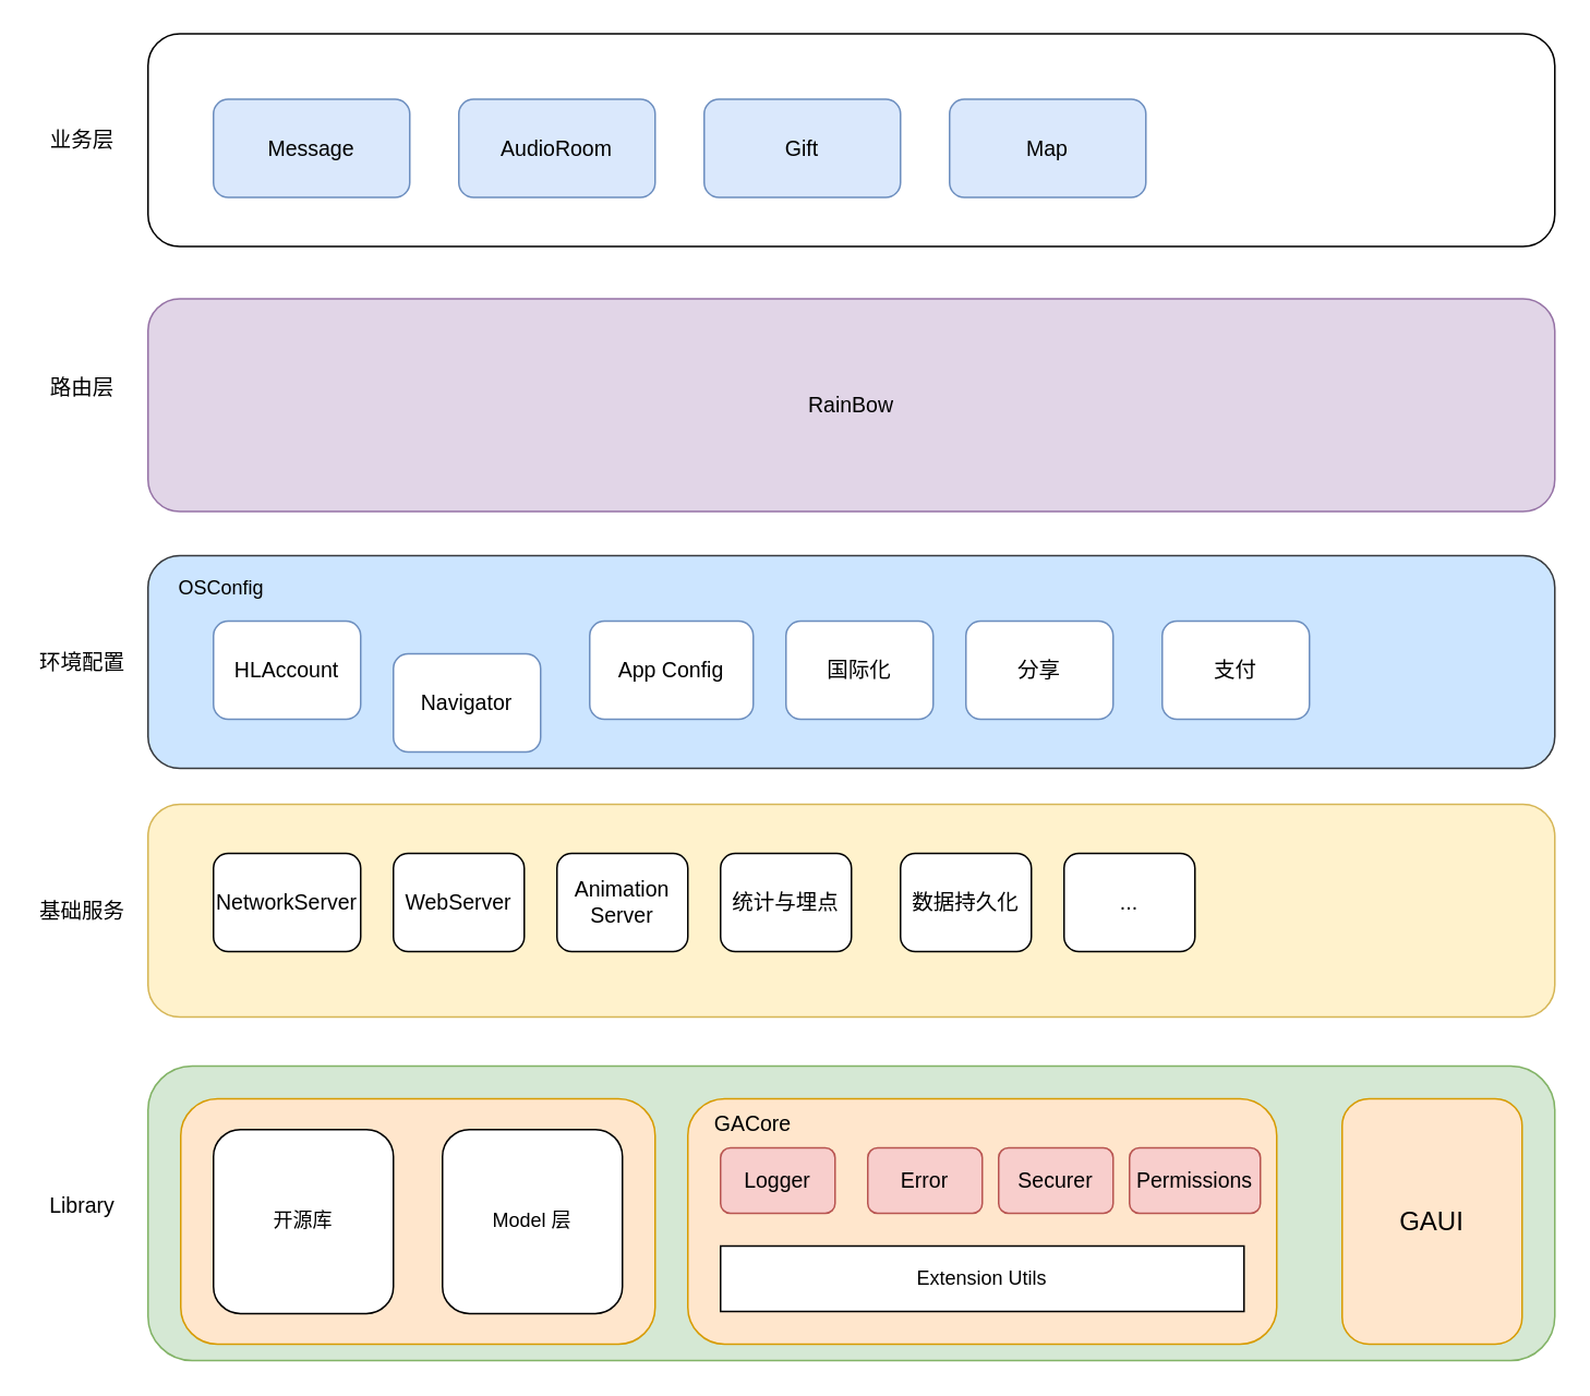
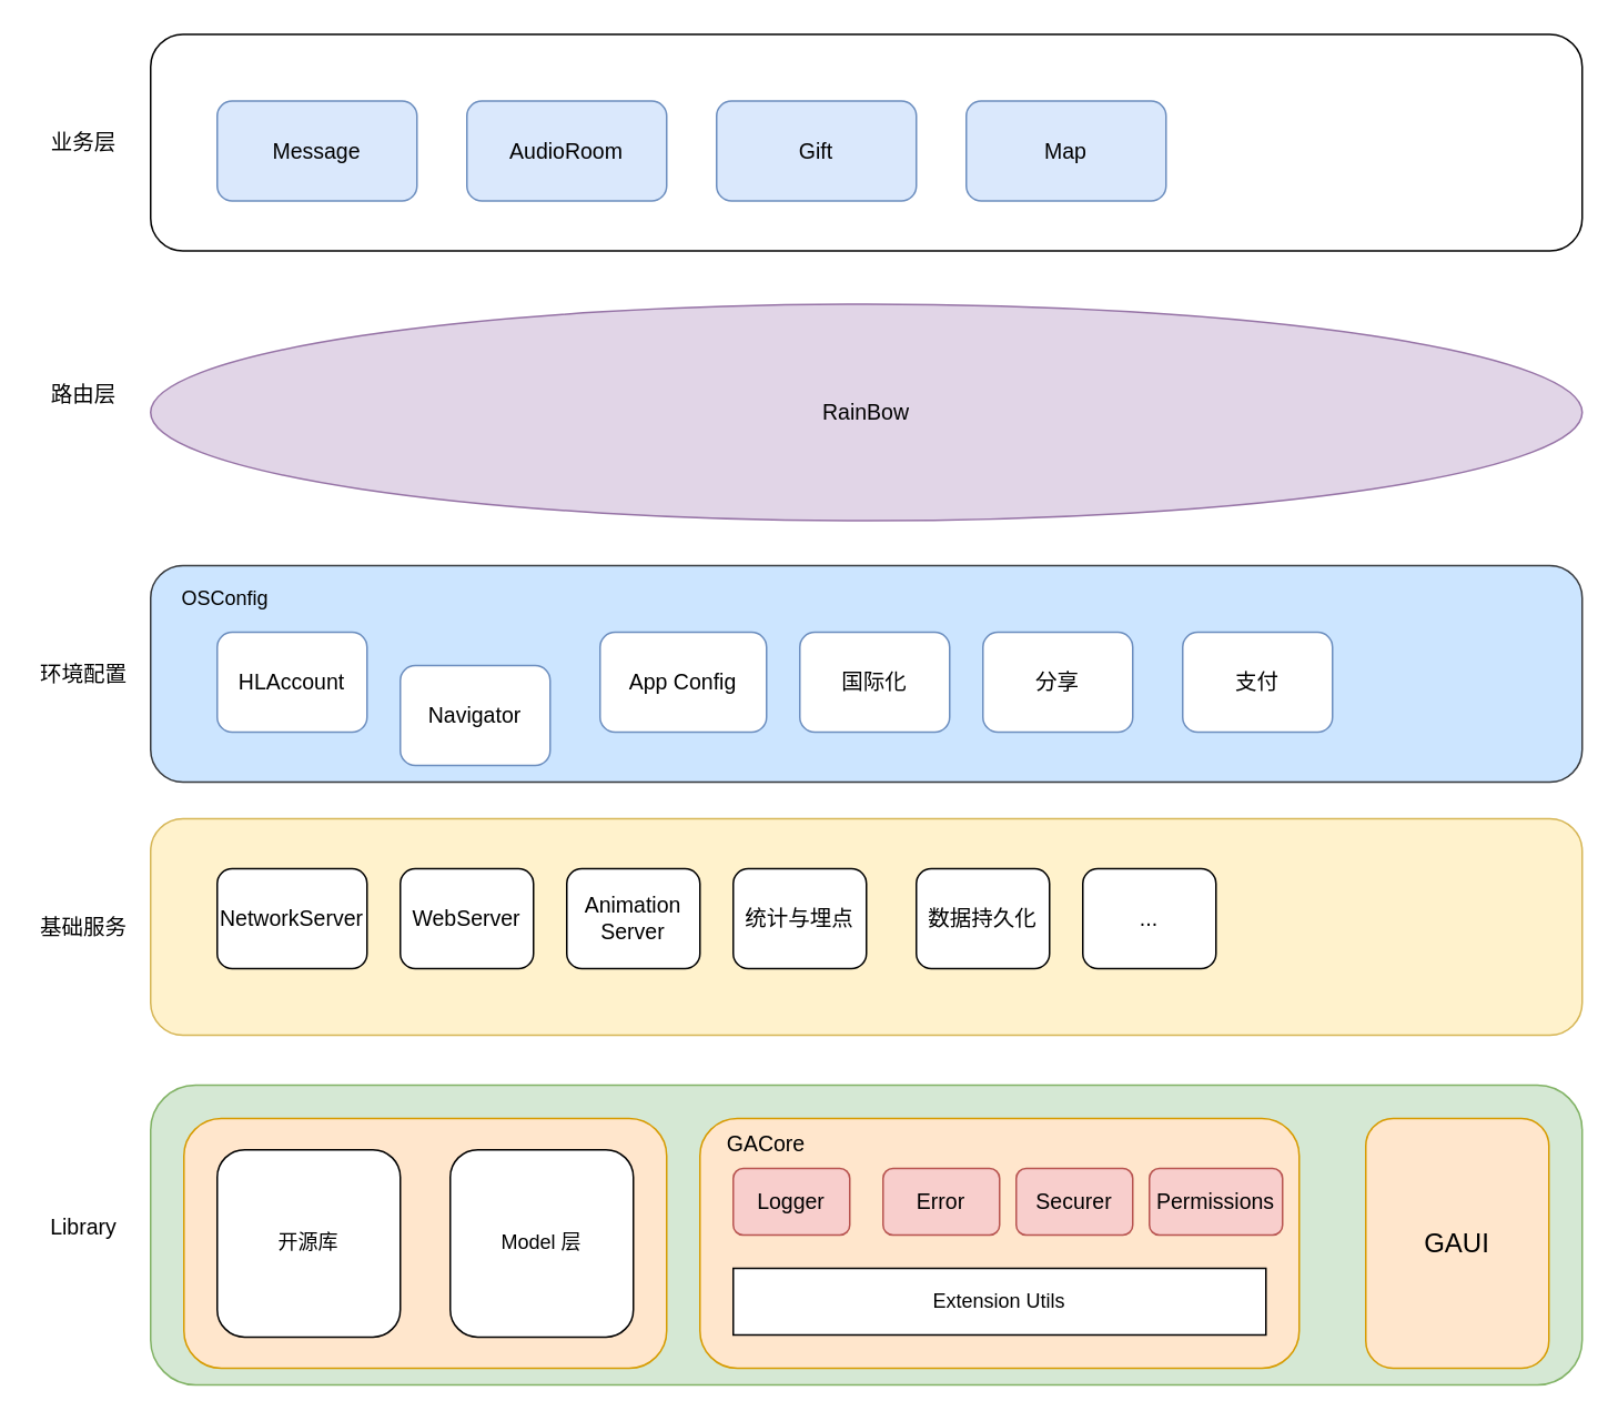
- <mxCell id="29" value="RainBow" style="rounded=1;whiteSpace=wrap;html=1;fontSize=13;align=center;verticalAlign=middle;fillColor=#e1d5e7;strokeColor=#9673a6;" parent="1" vertex="1"><mxGeometry x="90" y="182" width="860" height="130" as="geometry" /></mxCell>
+ <mxCell id="29" value="RainBow" style="ellipse;whiteSpace=wrap;html=1;fontSize=13;align=center;verticalAlign=middle;fillColor=#e1d5e7;strokeColor=#9673a6;" parent="1" vertex="1"><mxGeometry x="90" y="182" width="860" height="130" as="geometry" /></mxCell>
